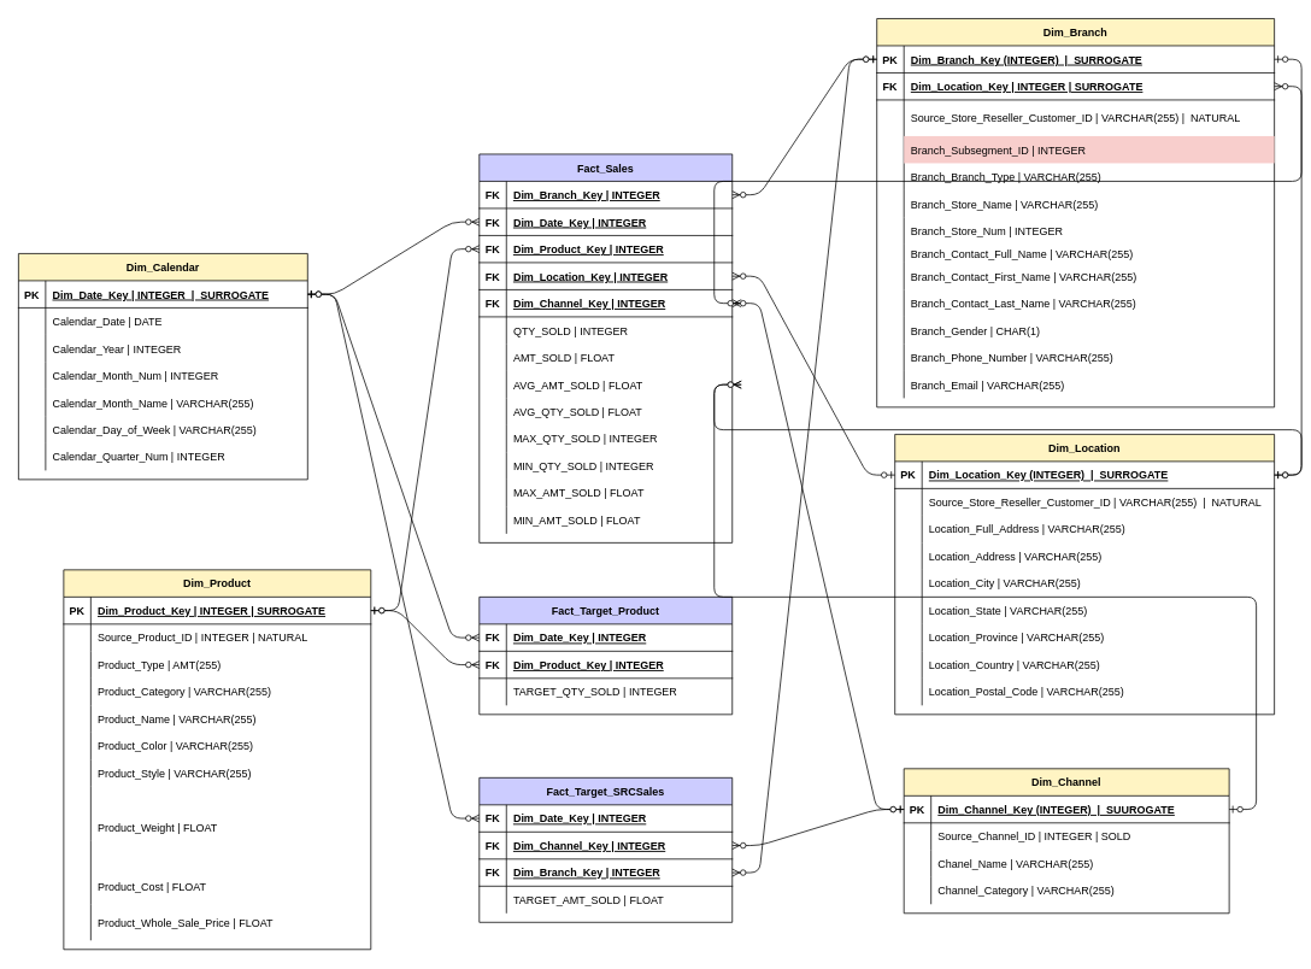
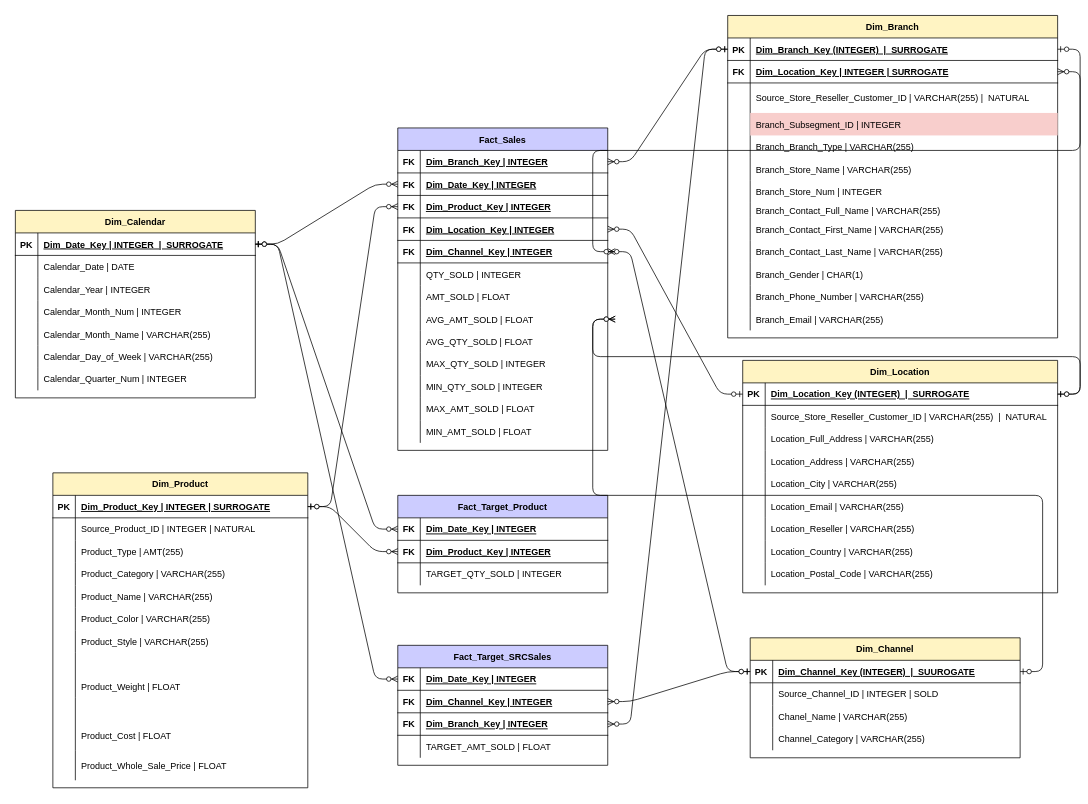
- <mxCell id="160" value="Location_State | VARCHAR(255)" style="shape=partialRectangle;connectable=0;fillColor=none;top=0;left=0;bottom=0;right=0;align=left;spacingLeft=6;overflow=hidden;" parent="158" vertex="1"><mxGeometry x="30" width="390" height="30" as="geometry"><mxRectangle width="390" height="30" as="alternateBounds" /></mxGeometry></mxCell>
+ <mxCell id="160" value="Location_Email | VARCHAR(255)" style="shape=partialRectangle;connectable=0;fillColor=none;top=0;left=0;bottom=0;right=0;align=left;spacingLeft=6;overflow=hidden;" parent="158" vertex="1"><mxGeometry x="30" width="390" height="30" as="geometry"><mxRectangle width="390" height="30" as="alternateBounds" /></mxGeometry></mxCell>
- <mxCell id="163" value="Location_Province | VARCHAR(255)" style="shape=partialRectangle;connectable=0;fillColor=none;top=0;left=0;bottom=0;right=0;align=left;spacingLeft=6;overflow=hidden;" parent="161" vertex="1"><mxGeometry x="30" width="390" height="30" as="geometry"><mxRectangle width="390" height="30" as="alternateBounds" /></mxGeometry></mxCell>
+ <mxCell id="163" value="Location_Reseller | VARCHAR(255)" style="shape=partialRectangle;connectable=0;fillColor=none;top=0;left=0;bottom=0;right=0;align=left;spacingLeft=6;overflow=hidden;" parent="161" vertex="1"><mxGeometry x="30" width="390" height="30" as="geometry"><mxRectangle width="390" height="30" as="alternateBounds" /></mxGeometry></mxCell>
